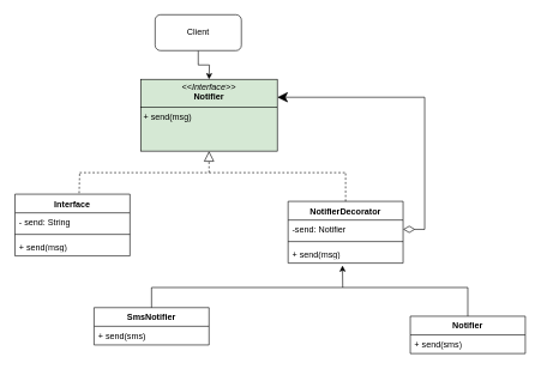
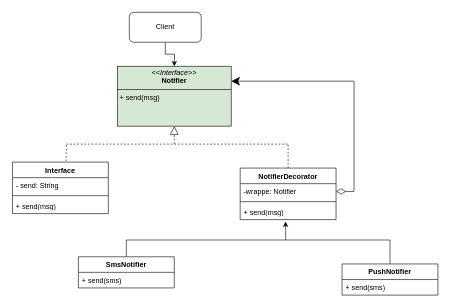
- <mxCell id="10" value="-send: Notifier" style="text;strokeColor=none;fillColor=none;align=left;verticalAlign=top;spacingLeft=4;spacingRight=4;overflow=hidden;rotatable=0;points=[[0,0.5],[1,0.5]];portConstraint=eastwest;whiteSpace=wrap;html=1;" vertex="1" parent="9"><mxGeometry y="26" width="160" height="26" as="geometry" /></mxCell>
+ <mxCell id="10" value="-wrappe: Notifier" style="text;strokeColor=none;fillColor=none;align=left;verticalAlign=top;spacingLeft=4;spacingRight=4;overflow=hidden;rotatable=0;points=[[0,0.5],[1,0.5]];portConstraint=eastwest;whiteSpace=wrap;html=1;" vertex="1" parent="9"><mxGeometry y="26" width="160" height="26" as="geometry" /></mxCell>
- <mxCell id="15" value="Notifier" style="swimlane;fontStyle=1;align=center;verticalAlign=top;childLayout=stackLayout;horizontal=1;startSize=26;horizontalStack=0;resizeParent=1;resizeParentMax=0;resizeLast=0;collapsible=1;marginBottom=0;whiteSpace=wrap;html=1;" vertex="1" parent="1"><mxGeometry x="570" y="440" width="160" height="52" as="geometry" /></mxCell>
+ <mxCell id="15" value="PushNotifier" style="swimlane;fontStyle=1;align=center;verticalAlign=top;childLayout=stackLayout;horizontal=1;startSize=26;horizontalStack=0;resizeParent=1;resizeParentMax=0;resizeLast=0;collapsible=1;marginBottom=0;whiteSpace=wrap;html=1;" vertex="1" parent="1"><mxGeometry x="570" y="440" width="160" height="52" as="geometry" /></mxCell>
